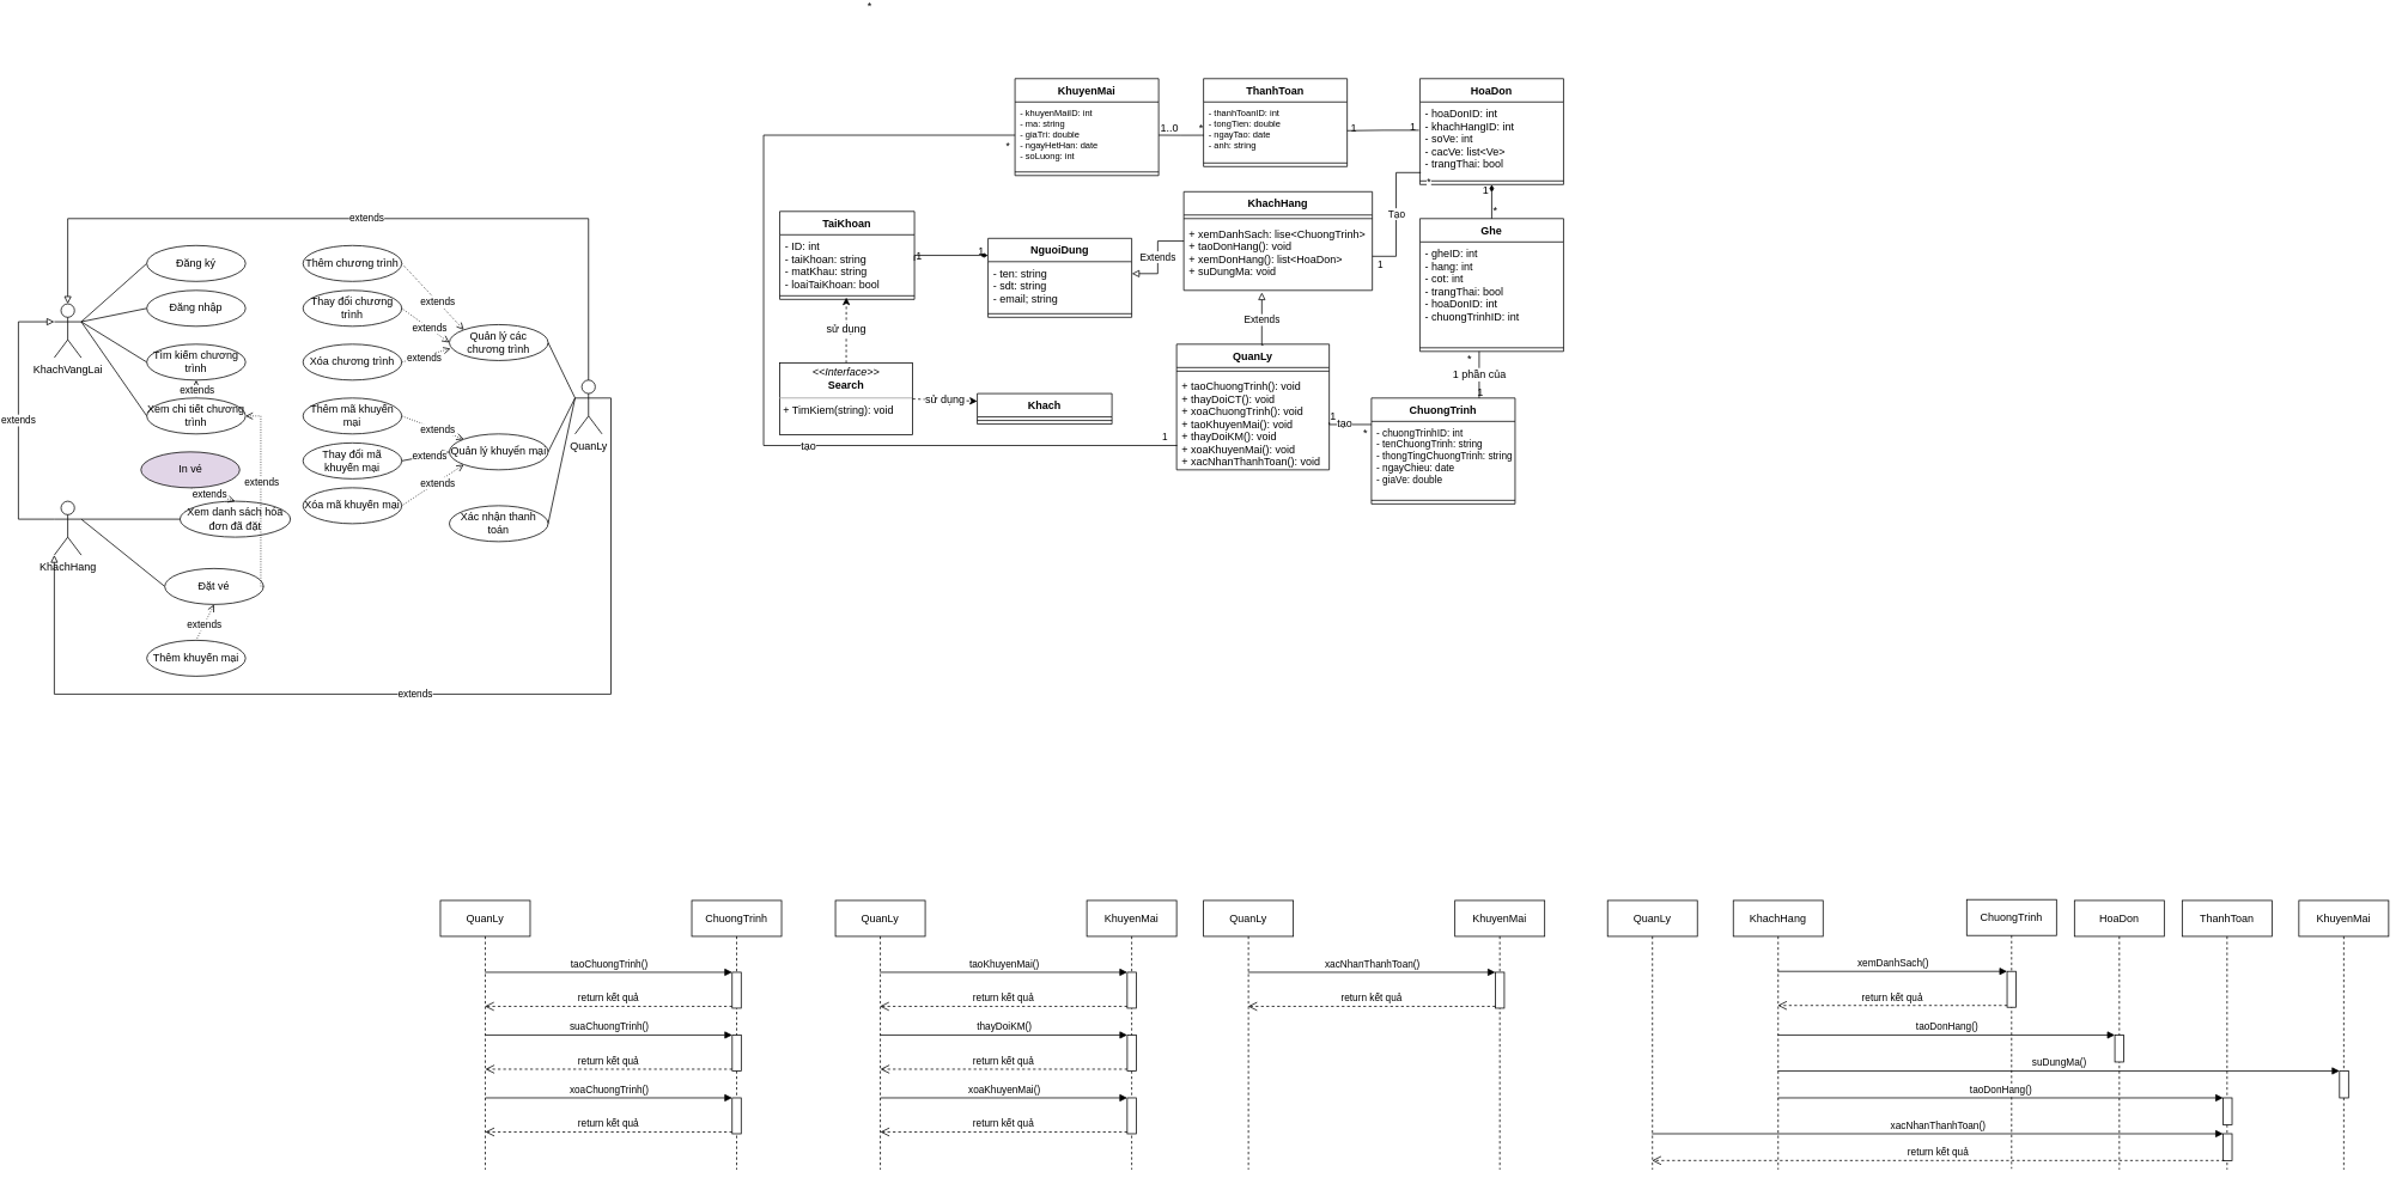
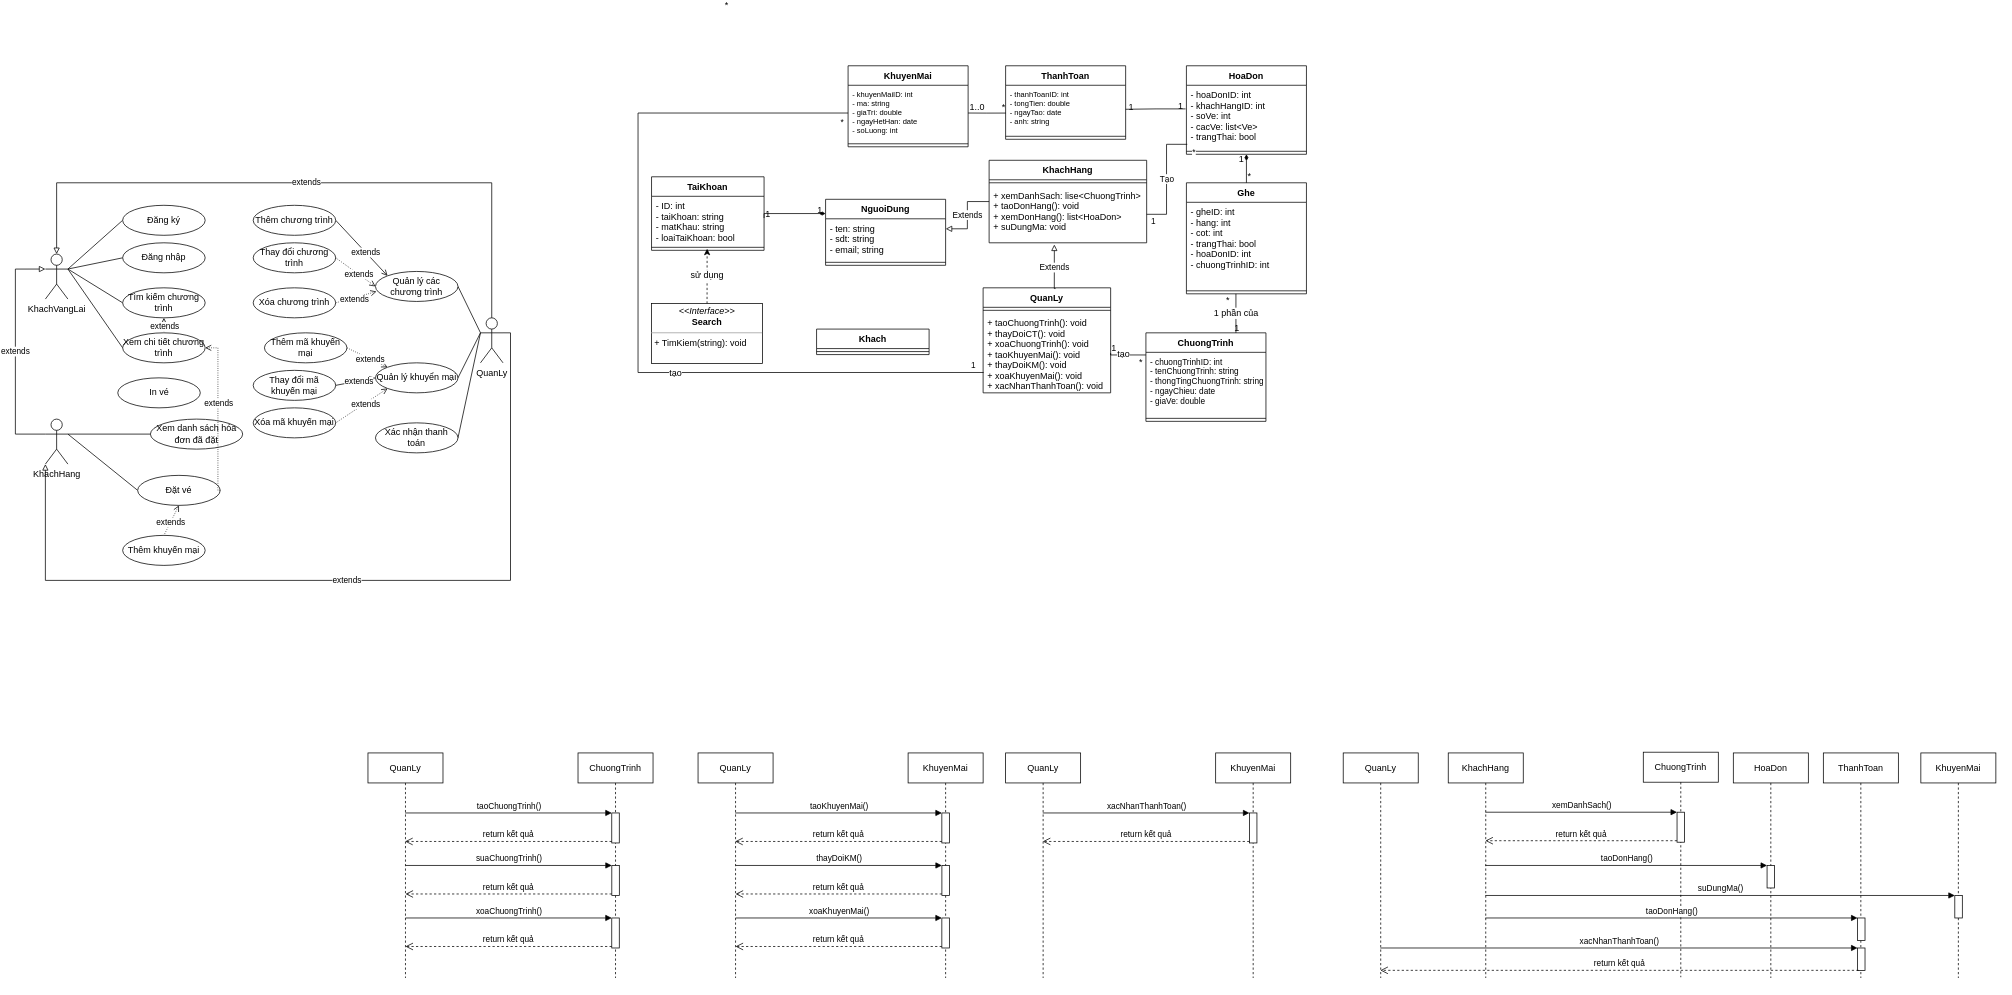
- <mxCell id="9" style="edgeStyle=none;html=1;exitX=1;exitY=0.5;exitDx=0;exitDy=0;entryX=0;entryY=0;entryDx=0;entryDy=0;endArrow=open;endFill=0;dashed=1;dashPattern=1 2;" parent="1" source="11" target="6" edge="1"><mxGeometry relative="1" as="geometry" /></mxCell>
+ <mxCell id="9" style="edgeStyle=none;html=1;exitX=1;exitY=0.5;exitDx=0;exitDy=0;entryX=0;entryY=0;entryDx=0;entryDy=0;endArrow=open;endFill=0;dashed=0;dashPattern=1 2;" parent="1" source="11" target="6" edge="1"><mxGeometry relative="1" as="geometry" /></mxCell>
- <mxCell id="103" value="sử dụng" style="edgeStyle=none;html=1;exitX=1;exitY=0.5;exitDx=0;exitDy=0;entryX=0;entryY=0.25;entryDx=0;entryDy=0;fontSize=12;startArrow=none;startFill=0;endArrow=classic;endFill=1;dashed=1;" parent="1" source="100" target="101" edge="1"><mxGeometry relative="1" as="geometry"><mxPoint x="945" y="476" as="sourcePoint" /><mxPoint x="955.45" y="433.13" as="targetPoint" /></mxGeometry></mxCell>
- <mxCell id="20" value="Thêm mã khuyến mại" style="ellipse;whiteSpace=wrap;html=1;align=center;fontColor=default;" parent="1" vertex="1"><mxGeometry x="337" y="376" width="110" height="40" as="geometry" /></mxCell>
+ <mxCell id="20" value="Thêm mã khuyến mại" style="ellipse;whiteSpace=wrap;html=1;align=center;fontColor=default;" parent="1" vertex="1"><mxGeometry x="352" y="376" width="110" height="40" as="geometry" /></mxCell>
- <mxCell id="52" value="In vé" style="ellipse;whiteSpace=wrap;html=1;align=center;fontColor=default;fillColor=#e1d5e7;" parent="1" vertex="1"><mxGeometry x="156.5" y="436" width="110" height="40" as="geometry" /></mxCell>
+ <mxCell id="52" value="In vé" style="ellipse;whiteSpace=wrap;html=1;align=center;fontColor=default;" parent="1" vertex="1"><mxGeometry x="156.5" y="436" width="110" height="40" as="geometry" /></mxCell>
- <mxCell id="50" style="edgeStyle=none;html=1;exitX=0.5;exitY=0;exitDx=0;exitDy=0;entryX=0.5;entryY=1;entryDx=0;entryDy=0;endArrow=none;endFill=0;dashed=1;dashPattern=1 2;startArrow=open;startFill=0;" parent="1" source="43" target="52" edge="1"><mxGeometry relative="1" as="geometry"><mxPoint x="218" y="411" as="sourcePoint" /><mxPoint x="143" y="481" as="targetPoint" /></mxGeometry></mxCell>
- <mxCell id="51" value="extends" style="edgeLabel;html=1;align=center;verticalAlign=middle;resizable=0;points=[];" parent="50" vertex="1" connectable="0"><mxGeometry x="0.139" relative="1" as="geometry"><mxPoint as="offset" /></mxGeometry></mxCell>
